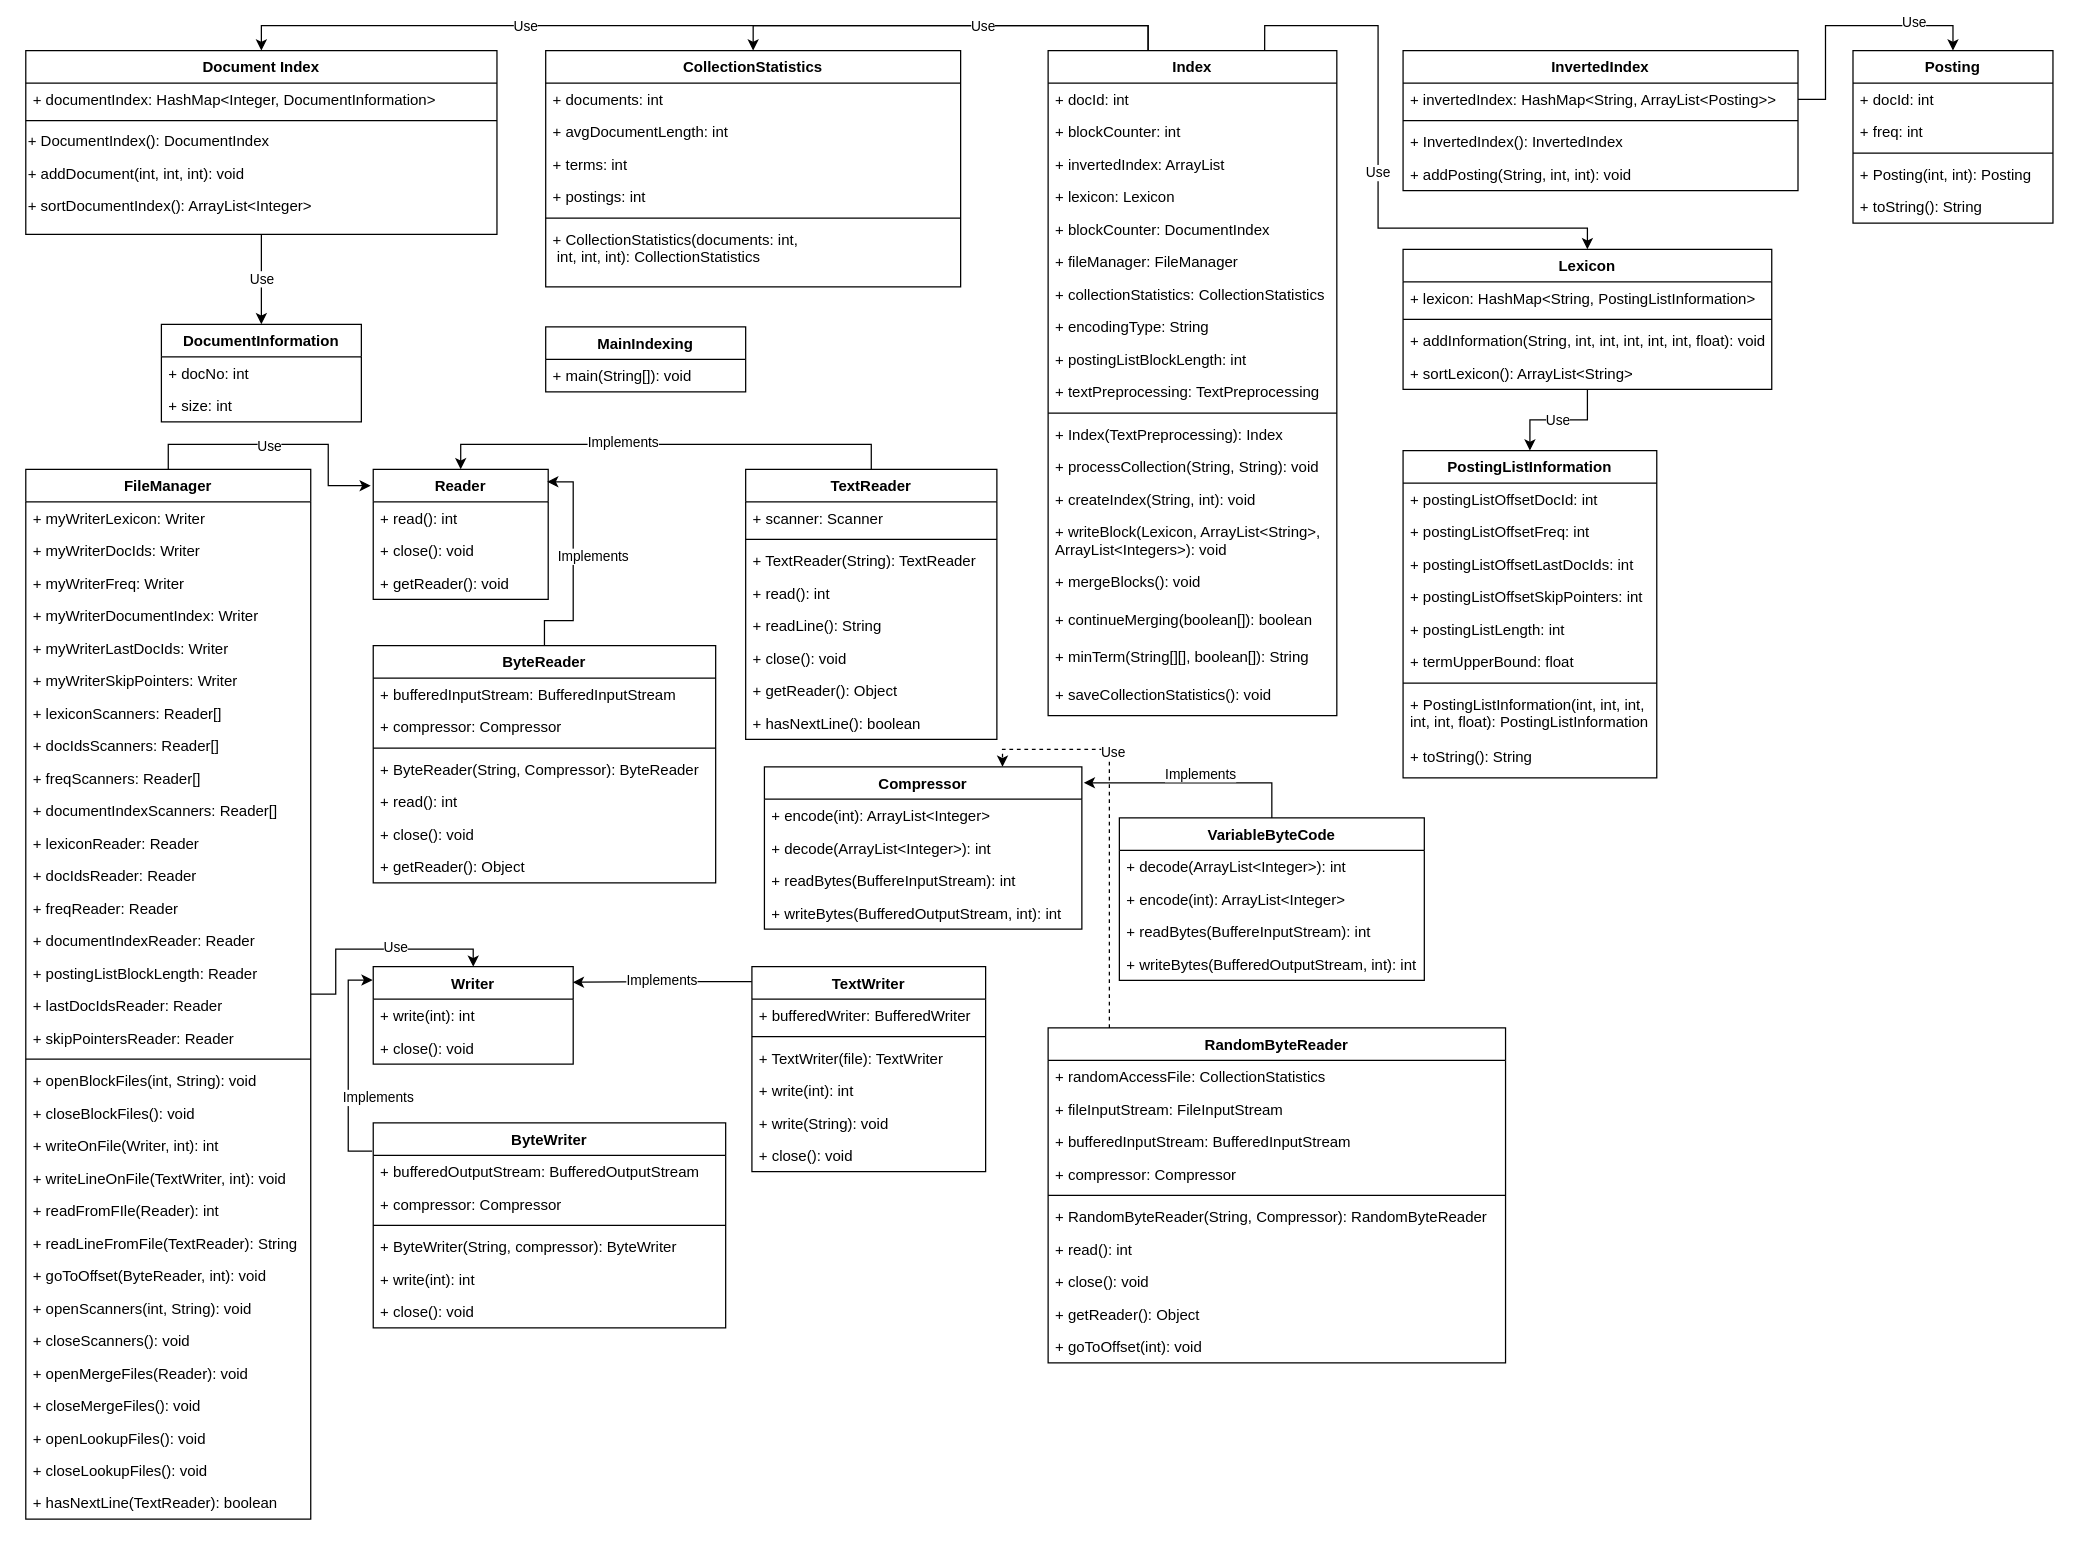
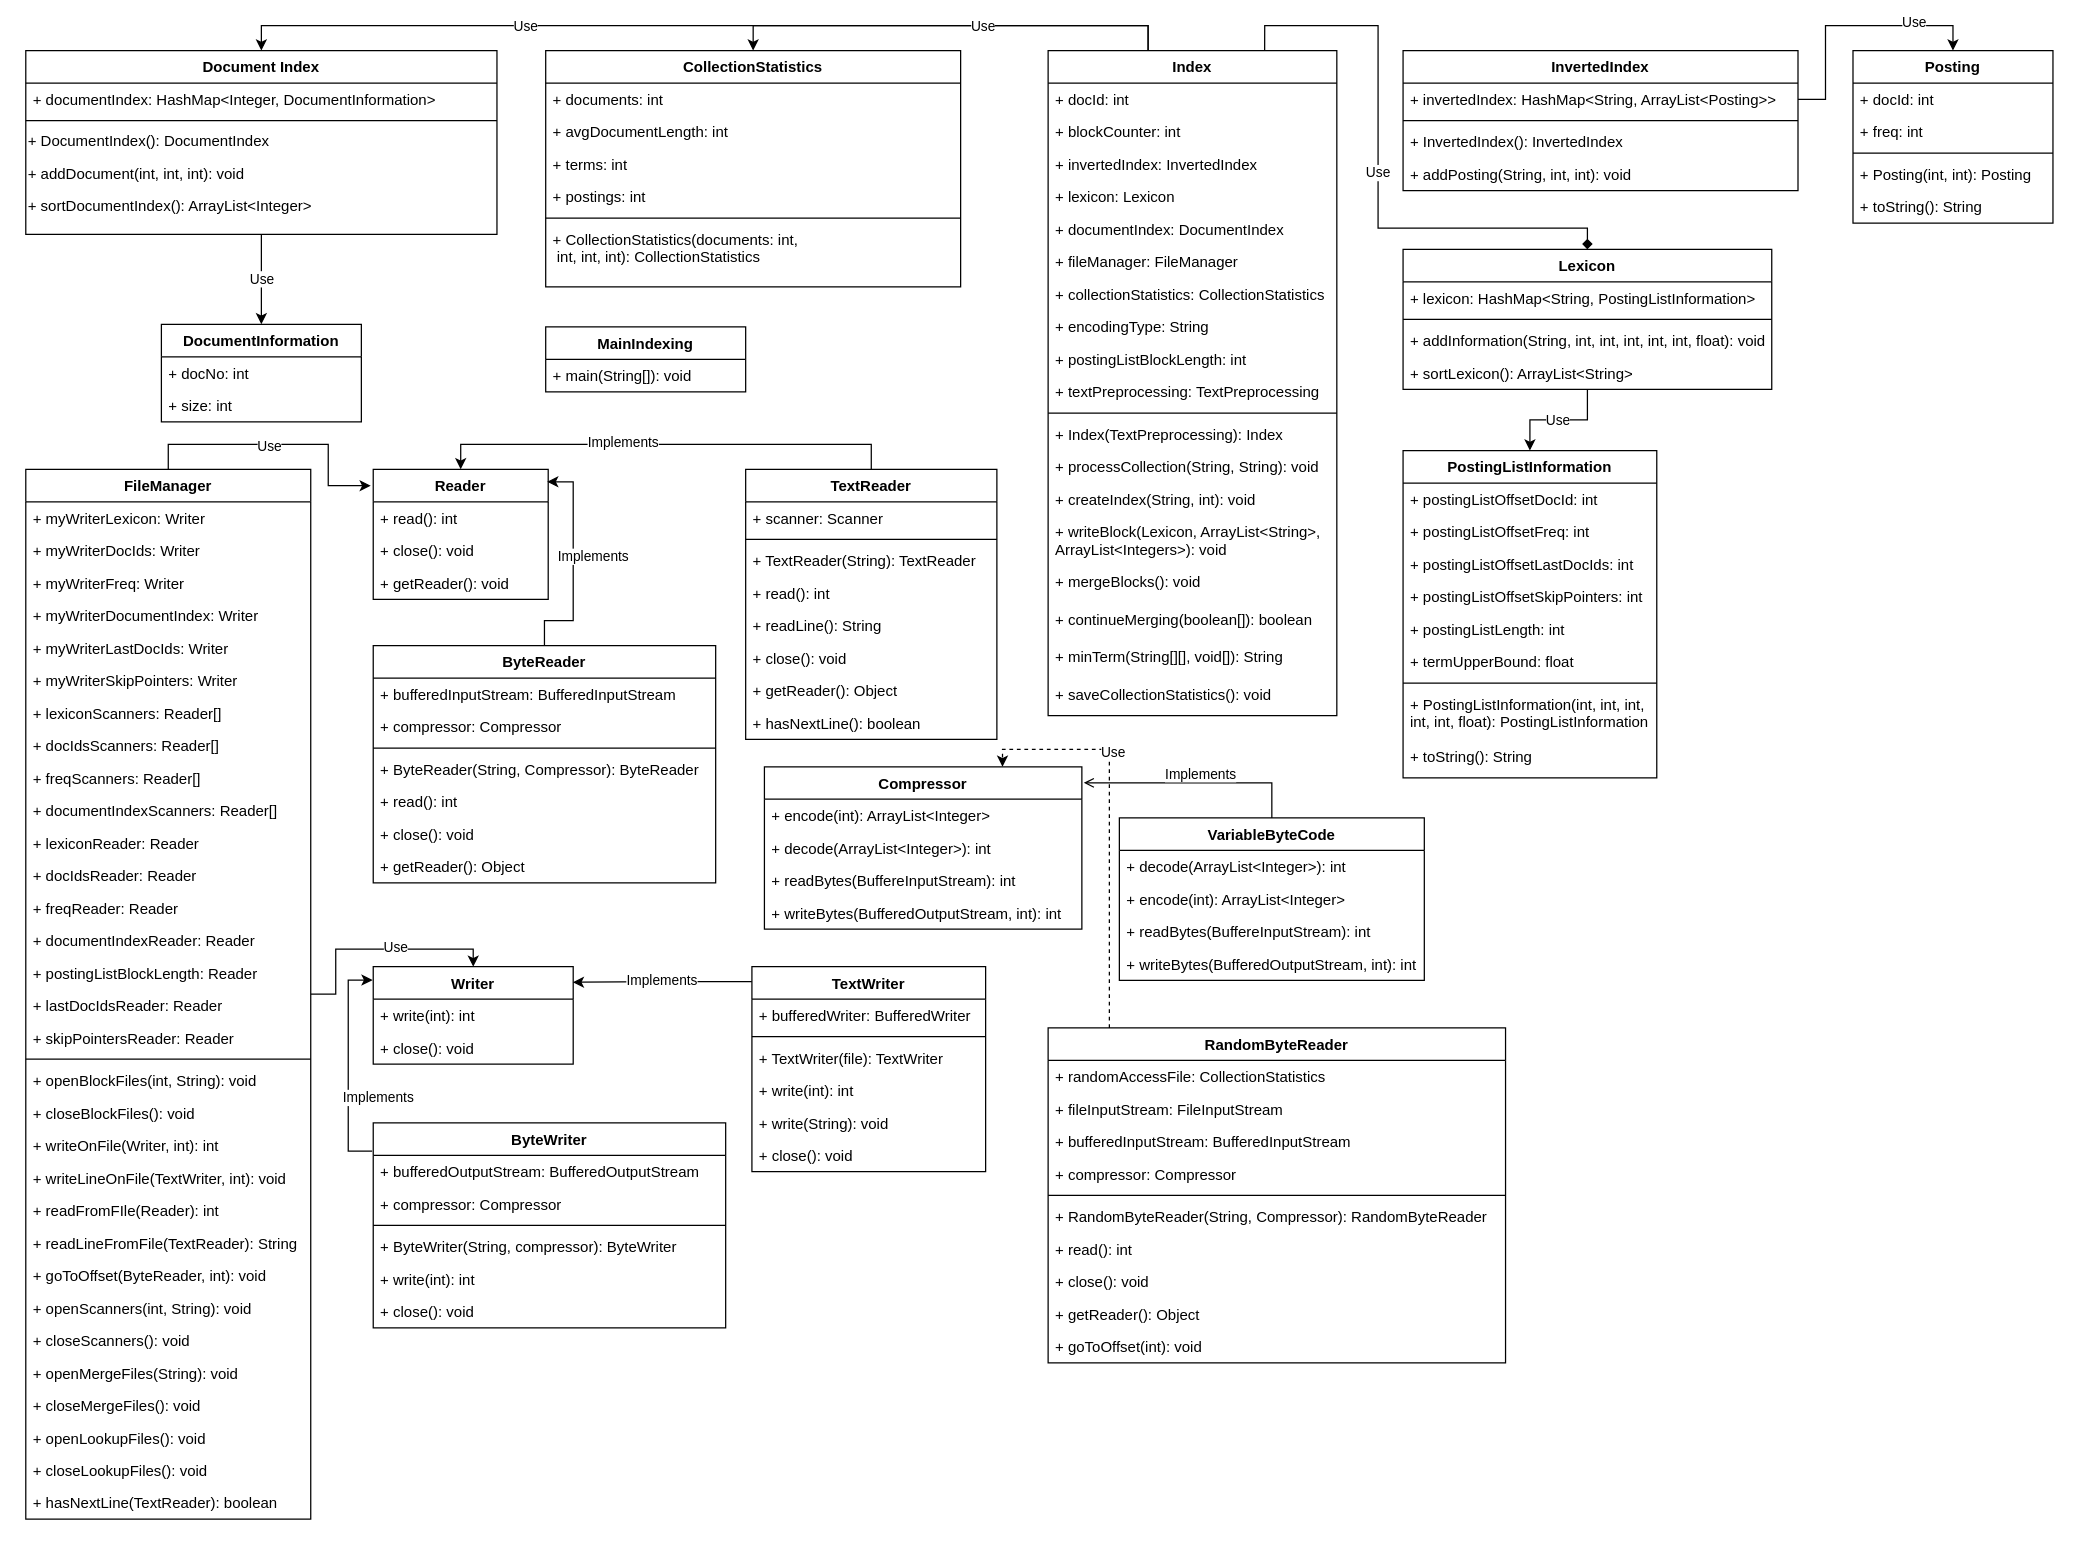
- <mxCell id="27" value="+ invertedIndex: ArrayList" style="text;strokeColor=none;fillColor=none;align=left;verticalAlign=top;spacingLeft=4;spacingRight=4;overflow=hidden;rotatable=0;points=[[0,0.5],[1,0.5]];portConstraint=eastwest;" parent="24" vertex="1"><mxGeometry y="78" width="231" height="26" as="geometry" /></mxCell>
+ <mxCell id="27" value="+ invertedIndex: InvertedIndex" style="text;strokeColor=none;fillColor=none;align=left;verticalAlign=top;spacingLeft=4;spacingRight=4;overflow=hidden;rotatable=0;points=[[0,0.5],[1,0.5]];portConstraint=eastwest;" parent="24" vertex="1"><mxGeometry y="78" width="231" height="26" as="geometry" /></mxCell>
- <mxCell id="29" value="+ blockCounter: DocumentIndex" style="text;strokeColor=none;fillColor=none;align=left;verticalAlign=top;spacingLeft=4;spacingRight=4;overflow=hidden;rotatable=0;points=[[0,0.5],[1,0.5]];portConstraint=eastwest;" parent="24" vertex="1"><mxGeometry y="130" width="231" height="26" as="geometry" /></mxCell>
+ <mxCell id="29" value="+ documentIndex: DocumentIndex" style="text;strokeColor=none;fillColor=none;align=left;verticalAlign=top;spacingLeft=4;spacingRight=4;overflow=hidden;rotatable=0;points=[[0,0.5],[1,0.5]];portConstraint=eastwest;" parent="24" vertex="1"><mxGeometry y="130" width="231" height="26" as="geometry" /></mxCell>
- <mxCell id="23" value="Use" style="edgeStyle=orthogonalEdgeStyle;rounded=0;orthogonalLoop=1;jettySize=auto;html=1;entryX=0.5;entryY=0;entryDx=0;entryDy=0;exitX=0.75;exitY=0;exitDx=0;exitDy=0;" parent="1" source="24" target="51" edge="1"><mxGeometry relative="1" as="geometry"><Array as="points"><mxPoint x="1011" y="20" /><mxPoint x="1102" y="20" /><mxPoint x="1102" y="182" /><mxPoint x="1270" y="182" /></Array></mxGeometry></mxCell>
+ <mxCell id="23" value="Use" style="edgeStyle=orthogonalEdgeStyle;rounded=0;orthogonalLoop=1;jettySize=auto;html=1;entryX=0.5;entryY=0;entryDx=0;entryDy=0;exitX=0.75;exitY=0;exitDx=0;exitDy=0;endArrow=diamond;" parent="1" source="24" target="51" edge="1"><mxGeometry relative="1" as="geometry"><Array as="points"><mxPoint x="1011" y="20" /><mxPoint x="1102" y="20" /><mxPoint x="1102" y="182" /><mxPoint x="1270" y="182" /></Array></mxGeometry></mxCell>
- <mxCell id="42" value="+ minTerm(String[][], boolean[]): String" style="text;strokeColor=none;fillColor=none;align=left;verticalAlign=top;spacingLeft=4;spacingRight=4;overflow=hidden;rotatable=0;points=[[0,0.5],[1,0.5]];portConstraint=eastwest;" parent="24" vertex="1"><mxGeometry y="472" width="231" height="30" as="geometry" /></mxCell>
+ <mxCell id="42" value="+ minTerm(String[][], void[]): String" style="text;strokeColor=none;fillColor=none;align=left;verticalAlign=top;spacingLeft=4;spacingRight=4;overflow=hidden;rotatable=0;points=[[0,0.5],[1,0.5]];portConstraint=eastwest;" parent="24" vertex="1"><mxGeometry y="472" width="231" height="30" as="geometry" /></mxCell>
- <mxCell id="164" style="edgeStyle=orthogonalEdgeStyle;rounded=0;orthogonalLoop=1;jettySize=auto;html=1;entryX=1.006;entryY=0.099;entryDx=0;entryDy=0;entryPerimeter=0;exitX=0.5;exitY=0;exitDx=0;exitDy=0;" parent="1" source="166" target="159" edge="1"><mxGeometry relative="1" as="geometry" /></mxCell>
+ <mxCell id="164" style="edgeStyle=orthogonalEdgeStyle;rounded=0;orthogonalLoop=1;jettySize=auto;html=1;entryX=1.006;entryY=0.099;entryDx=0;entryDy=0;entryPerimeter=0;exitX=0.5;exitY=0;exitDx=0;exitDy=0;endArrow=open;" parent="1" source="166" target="159" edge="1"><mxGeometry relative="1" as="geometry" /></mxCell>
- <mxCell id="108" value="+ openMergeFiles(Reader): void" style="text;strokeColor=none;fillColor=none;align=left;verticalAlign=top;spacingLeft=4;spacingRight=4;overflow=hidden;rotatable=0;points=[[0,0.5],[1,0.5]];portConstraint=eastwest;" parent="80" vertex="1"><mxGeometry y="710" width="228" height="26" as="geometry" /></mxCell>
+ <mxCell id="108" value="+ openMergeFiles(String): void" style="text;strokeColor=none;fillColor=none;align=left;verticalAlign=top;spacingLeft=4;spacingRight=4;overflow=hidden;rotatable=0;points=[[0,0.5],[1,0.5]];portConstraint=eastwest;" parent="80" vertex="1"><mxGeometry y="710" width="228" height="26" as="geometry" /></mxCell>
